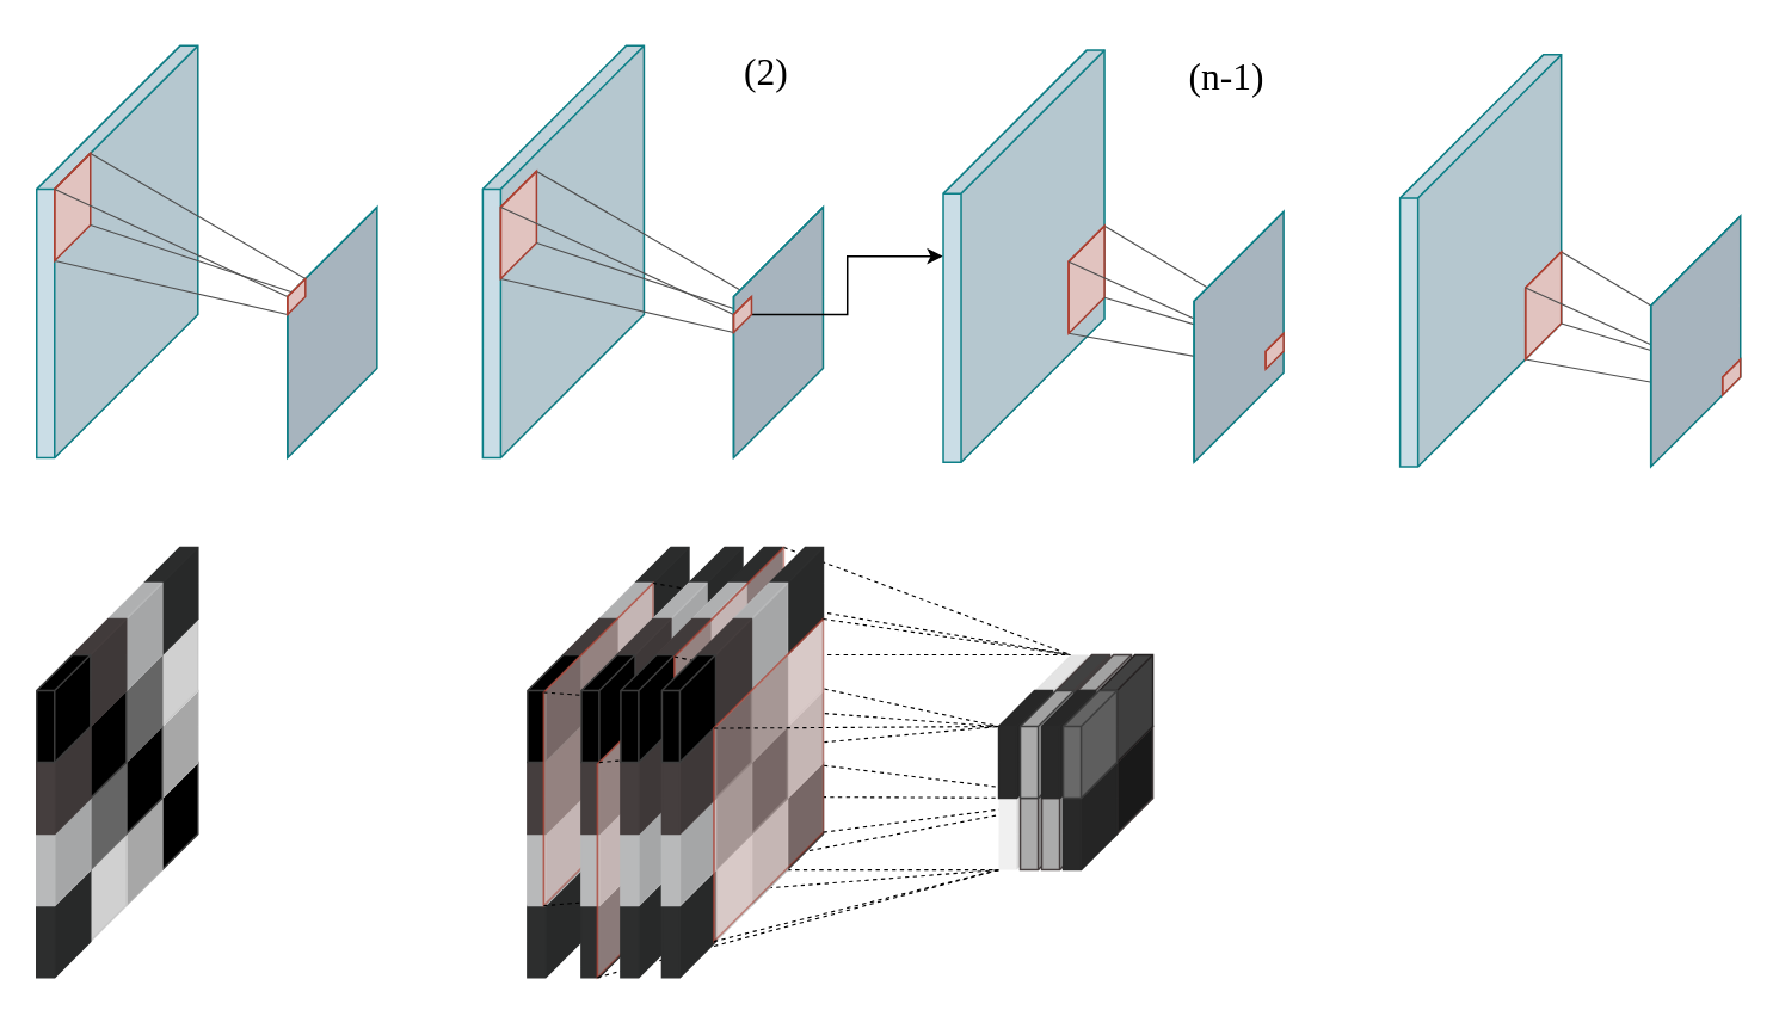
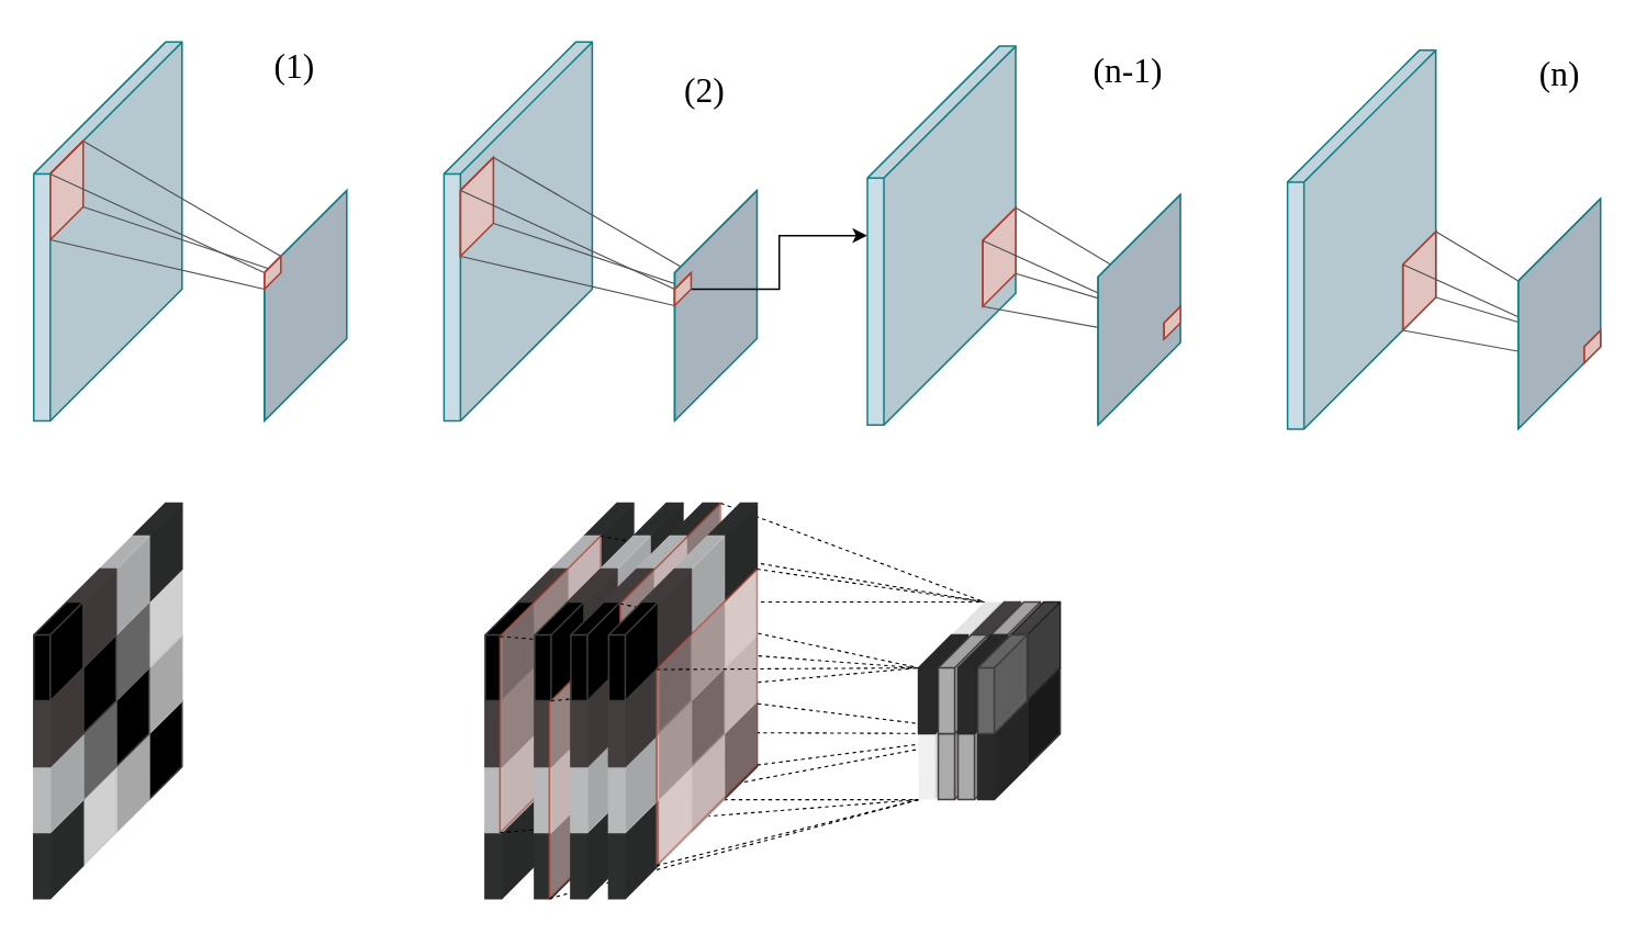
+ <mxCell id="42" value="(1)" style="text;html=1;align=center;verticalAlign=middle;resizable=0;points=[];autosize=1;strokeColor=none;fillColor=none;fontFamily=Times New Roman;fontSize=21;" vertex="1" parent="1"><mxGeometry x="153" y="20" width="50" height="40" as="geometry" /></mxCell>
- <mxCell id="43" value="(2)" style="text;html=1;align=center;verticalAlign=middle;resizable=0;points=[];autosize=1;strokeColor=none;fillColor=none;fontFamily=Times New Roman;fontSize=21;" vertex="1" parent="1"><mxGeometry x="402" y="20" width="50" height="40" as="geometry" /></mxCell>
+ <mxCell id="43" value="(2)" style="text;html=1;align=center;verticalAlign=middle;resizable=0;points=[];autosize=1;strokeColor=none;fillColor=none;fontFamily=Times New Roman;fontSize=21;" vertex="1" parent="1"><mxGeometry x="402" y="35" width="50" height="40" as="geometry" /></mxCell>
+ <mxCell id="45" value="(n)" style="text;html=1;align=center;verticalAlign=middle;resizable=0;points=[];autosize=1;strokeColor=none;fillColor=none;fontFamily=Times New Roman;fontSize=21;" vertex="1" parent="1"><mxGeometry x="921" y="25" width="50" height="40" as="geometry" /></mxCell>
